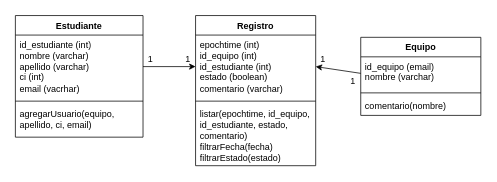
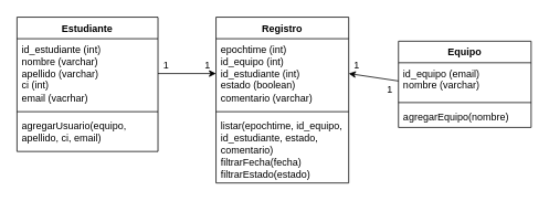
- <mxCell id="9" value="comentario(nombre)" style="text;strokeColor=none;fillColor=none;align=left;verticalAlign=top;spacingLeft=4;spacingRight=4;overflow=hidden;rotatable=0;points=[[0,0.5],[1,0.5]];portConstraint=eastwest;whiteSpace=wrap;html=1;" parent="6" vertex="1"><mxGeometry y="78" width="160" height="26" as="geometry" /></mxCell>
+ <mxCell id="9" value="agregarEquipo(nombre)" style="text;strokeColor=none;fillColor=none;align=left;verticalAlign=top;spacingLeft=4;spacingRight=4;overflow=hidden;rotatable=0;points=[[0,0.5],[1,0.5]];portConstraint=eastwest;whiteSpace=wrap;html=1;" parent="6" vertex="1"><mxGeometry y="78" width="160" height="26" as="geometry" /></mxCell>
